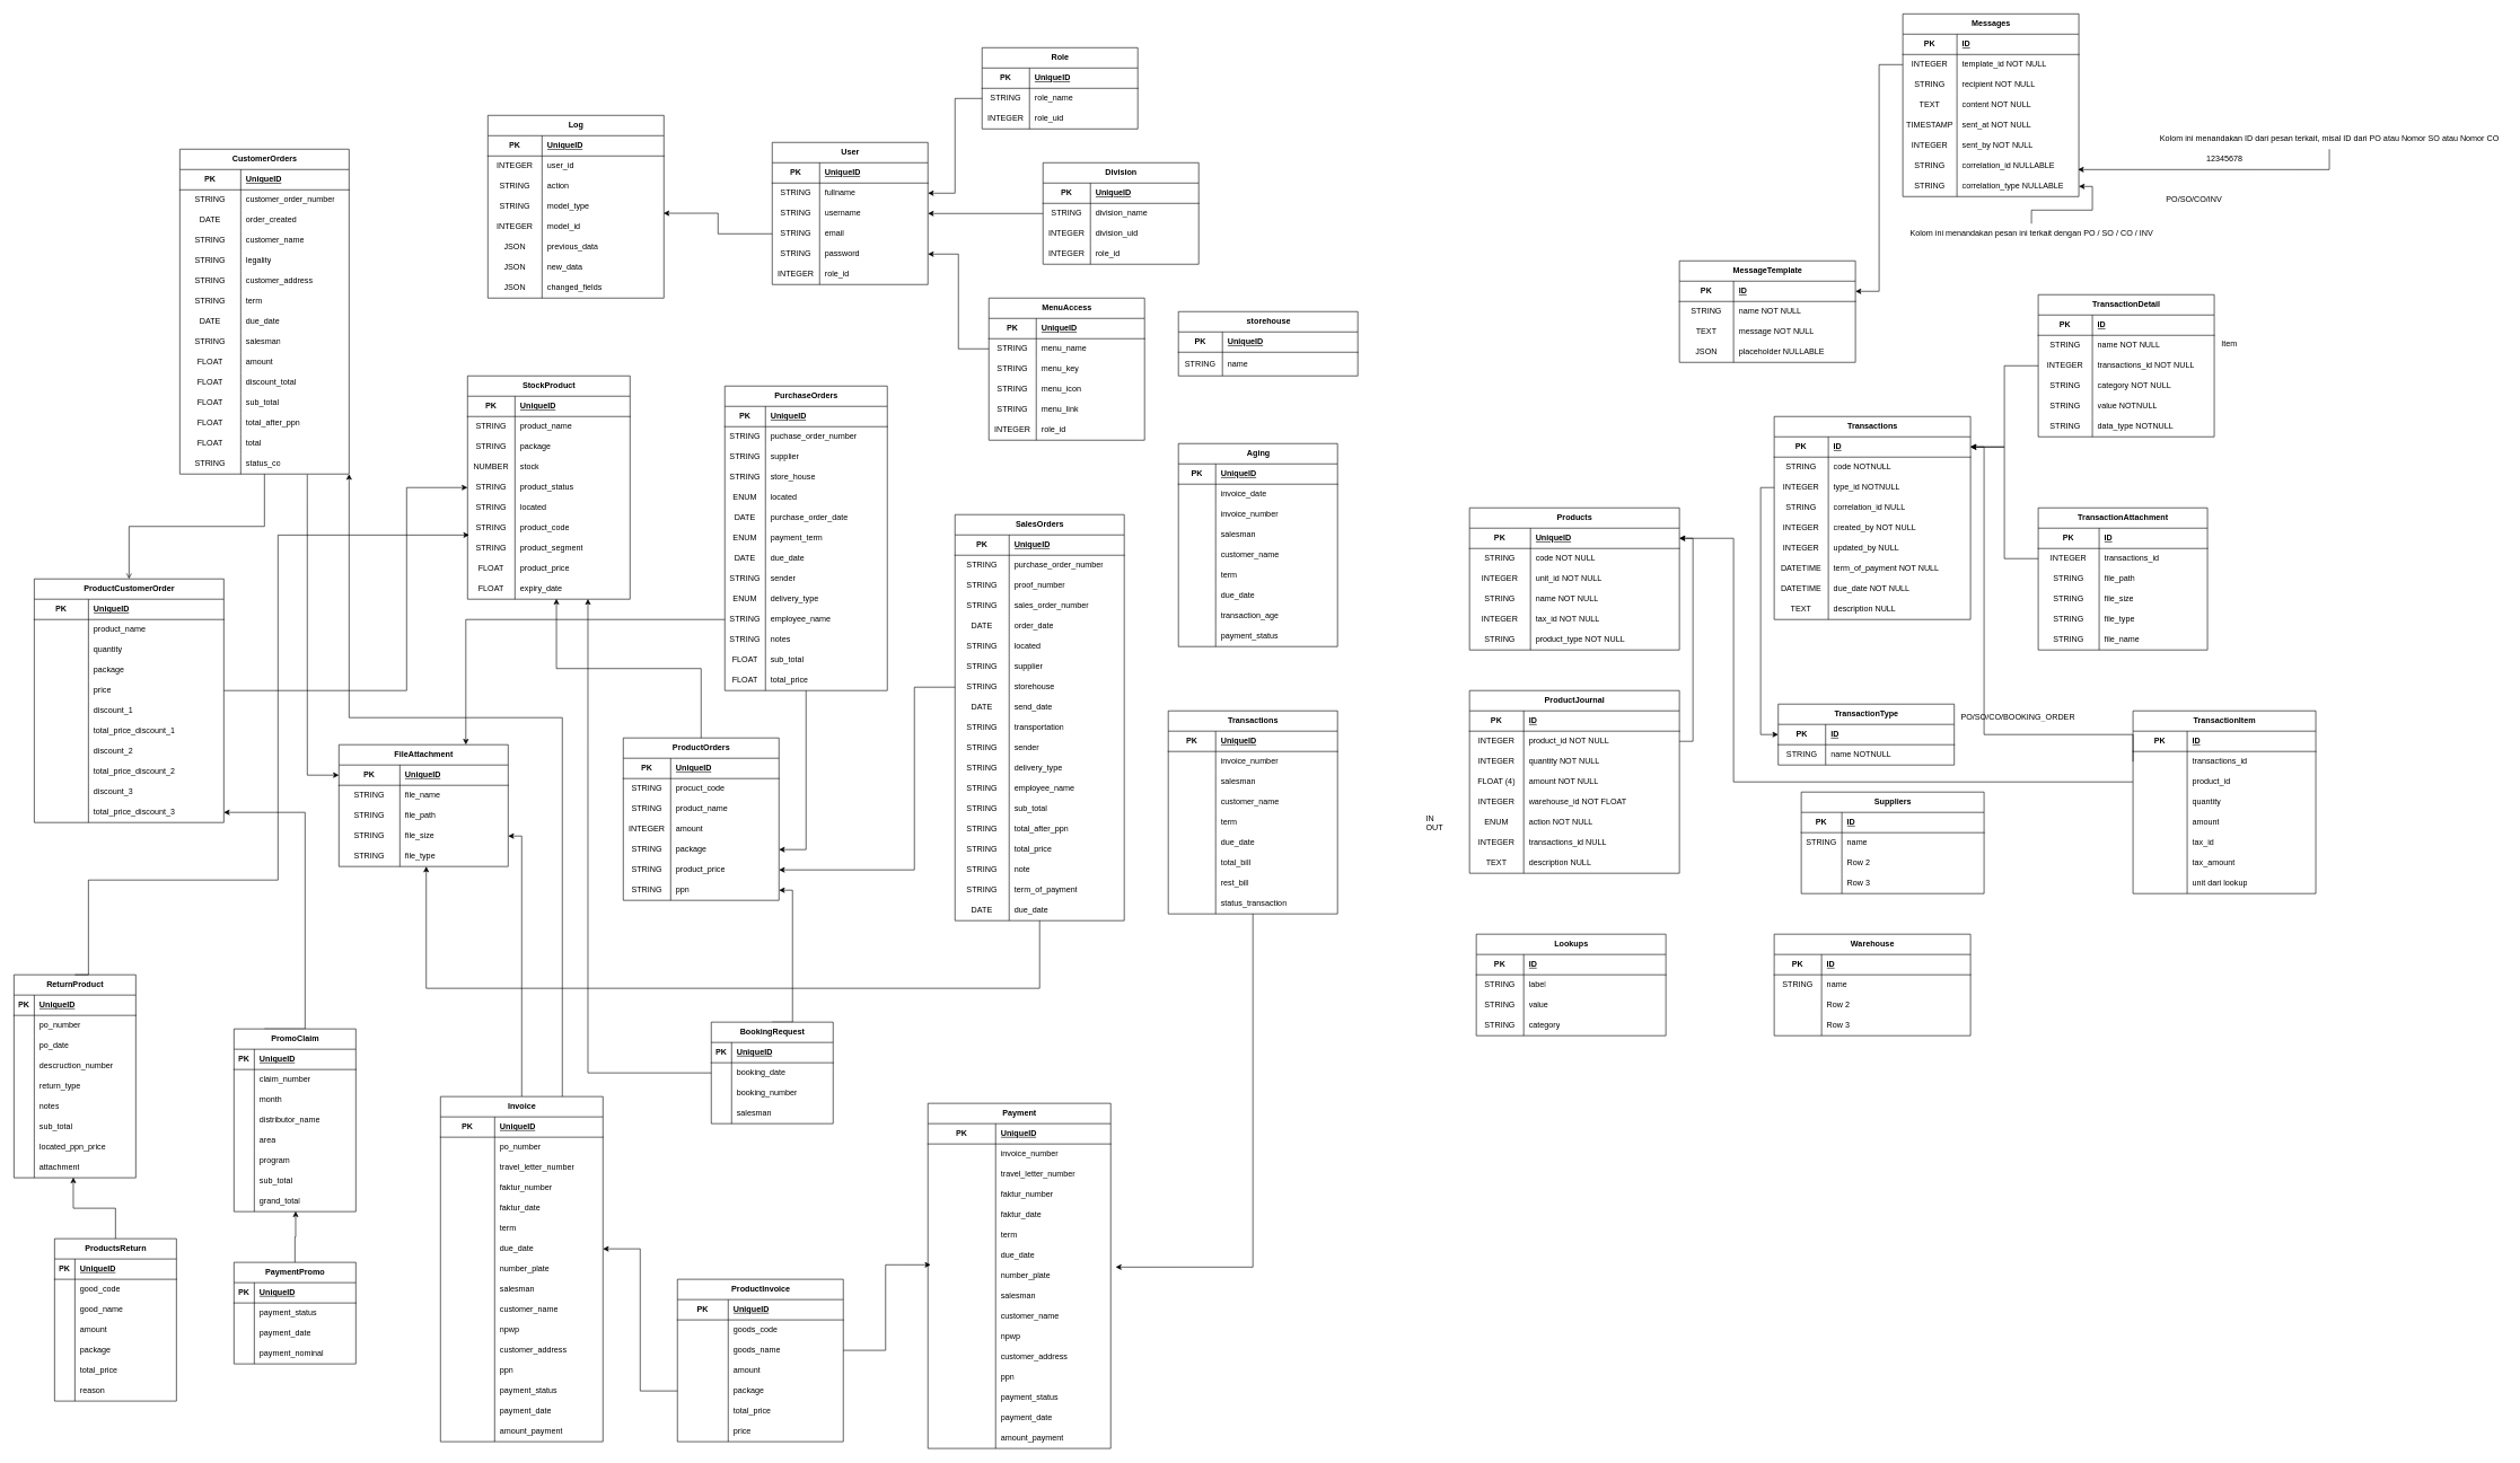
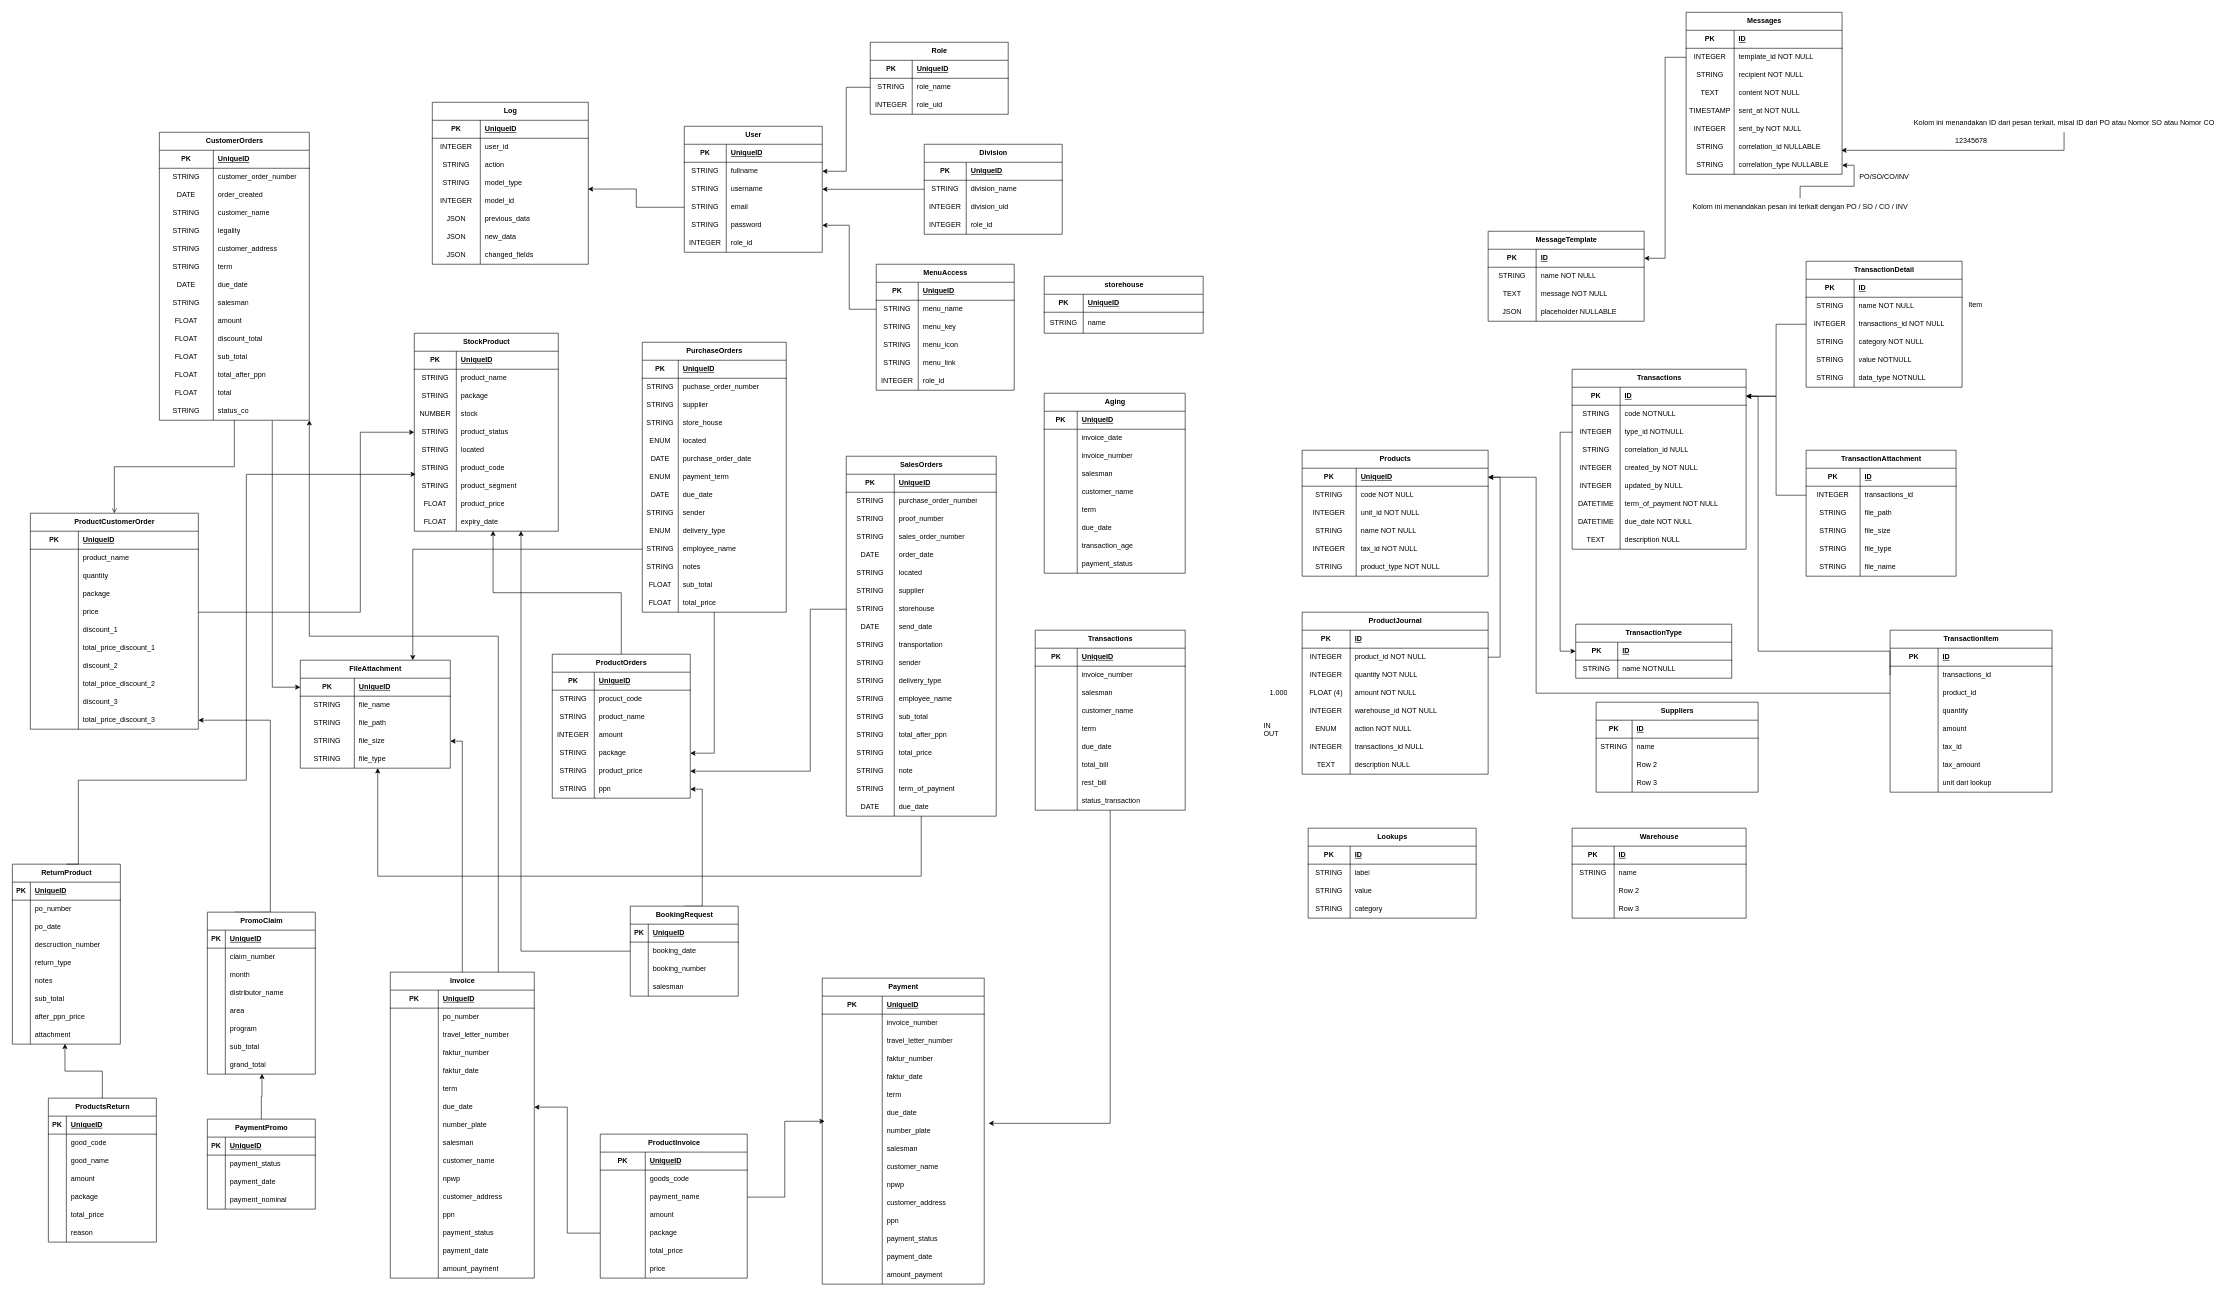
- <mxCell id="876" value="PO/SO/CO/INV" style="text;html=1;align=center;verticalAlign=middle;resizable=0;points=[];autosize=1;strokeColor=none;fillColor=none;" vertex="1" parent="1"><mxGeometry x="3185" y="280" width="110" height="30" as="geometry" /></mxCell>
+ <mxCell id="876" value="PO/SO/CO/INV" style="text;html=1;align=center;verticalAlign=middle;resizable=0;points=[];autosize=1;strokeColor=none;fillColor=none;" vertex="1" parent="1"><mxGeometry x="3085" y="280" width="110" height="30" as="geometry" /></mxCell>
- <mxCell id="680" value="PO/SO/CO/BOOKING_ORDER" style="text;strokeColor=none;fillColor=none;spacingLeft=4;spacingRight=4;overflow=hidden;rotatable=0;points=[[0,0.5],[1,0.5]];portConstraint=eastwest;fontSize=12;whiteSpace=wrap;html=1;" parent="1" vertex="1"><mxGeometry x="2890" y="1045" width="195" height="30" as="geometry" /></mxCell>
+ <mxCell id="759" value="1.000" style="text;strokeColor=none;fillColor=none;spacingLeft=4;spacingRight=4;overflow=hidden;rotatable=0;points=[[0,0.5],[1,0.5]];portConstraint=eastwest;fontSize=12;whiteSpace=wrap;html=1;" parent="1" vertex="1"><mxGeometry x="2110" y="1140" width="40" height="30" as="geometry" /></mxCell>
- <mxCell id="749" value="warehouse_id NOT FLOAT" style="shape=partialRectangle;connectable=0;fillColor=none;top=0;left=0;bottom=0;right=0;align=left;spacingLeft=6;overflow=hidden;whiteSpace=wrap;html=1;" parent="747" vertex="1"><mxGeometry x="80" width="230" height="30" as="geometry"><mxRectangle width="230" height="30" as="alternateBounds" /></mxGeometry></mxCell>
+ <mxCell id="749" value="warehouse_id NOT NULL" style="shape=partialRectangle;connectable=0;fillColor=none;top=0;left=0;bottom=0;right=0;align=left;spacingLeft=6;overflow=hidden;whiteSpace=wrap;html=1;" parent="747" vertex="1"><mxGeometry x="80" width="230" height="30" as="geometry"><mxRectangle width="230" height="30" as="alternateBounds" /></mxGeometry></mxCell>
- <mxCell id="562" value="located_ppn_price" style="shape=partialRectangle;connectable=0;fillColor=none;top=0;left=0;bottom=0;right=0;align=left;spacingLeft=6;overflow=hidden;whiteSpace=wrap;html=1;" parent="560" vertex="1"><mxGeometry x="30" width="150" height="30" as="geometry"><mxRectangle width="150" height="30" as="alternateBounds" /></mxGeometry></mxCell>
+ <mxCell id="562" value="after_ppn_price" style="shape=partialRectangle;connectable=0;fillColor=none;top=0;left=0;bottom=0;right=0;align=left;spacingLeft=6;overflow=hidden;whiteSpace=wrap;html=1;" parent="560" vertex="1"><mxGeometry x="30" width="150" height="30" as="geometry"><mxRectangle width="150" height="30" as="alternateBounds" /></mxGeometry></mxCell>
- <mxCell id="471" value="goods_name" style="shape=partialRectangle;connectable=0;fillColor=none;top=0;left=0;bottom=0;right=0;align=left;spacingLeft=6;overflow=hidden;whiteSpace=wrap;html=1;" parent="469" vertex="1"><mxGeometry x="75" width="170" height="30" as="geometry"><mxRectangle width="170" height="30" as="alternateBounds" /></mxGeometry></mxCell>
+ <mxCell id="471" value="payment_name" style="shape=partialRectangle;connectable=0;fillColor=none;top=0;left=0;bottom=0;right=0;align=left;spacingLeft=6;overflow=hidden;whiteSpace=wrap;html=1;" parent="469" vertex="1"><mxGeometry x="75" width="170" height="30" as="geometry"><mxRectangle width="170" height="30" as="alternateBounds" /></mxGeometry></mxCell>
